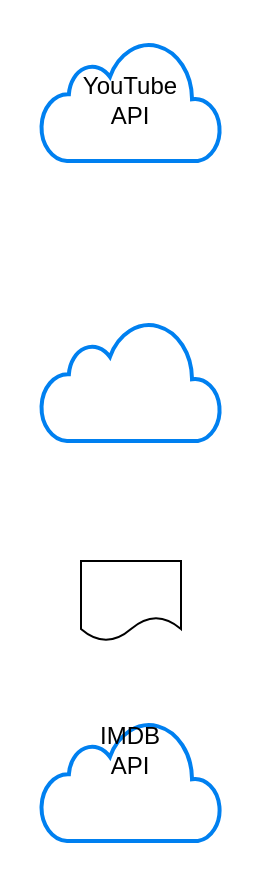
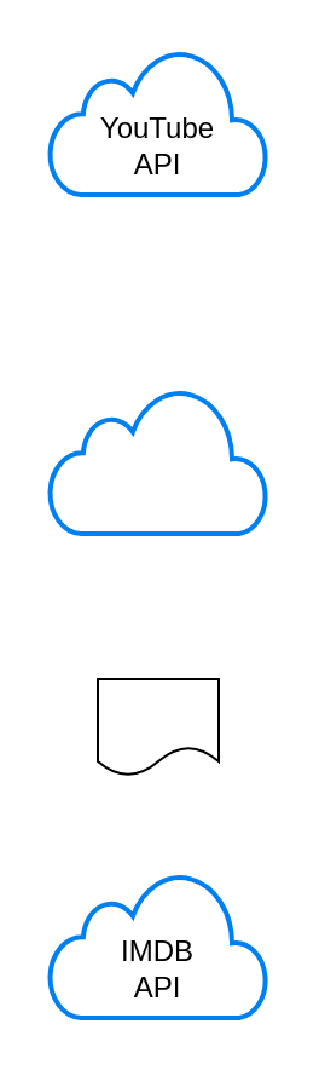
- <mxCell id="6" value="YouTube API" style="text;html=1;strokeColor=none;fillColor=none;align=center;verticalAlign=middle;whiteSpace=wrap;rounded=0;" vertex="1" parent="1"><mxGeometry x="45" y="40" width="40" height="20" as="geometry" /></mxCell>
+ <mxCell id="6" value="YouTube API" style="text;html=1;strokeColor=none;fillColor=none;align=center;verticalAlign=middle;whiteSpace=wrap;rounded=0;" vertex="1" parent="1"><mxGeometry x="45" y="50" width="40" height="20" as="geometry" /></mxCell>
- <mxCell id="7" value="IMDB&lt;br&gt;API" style="text;html=1;strokeColor=none;fillColor=none;align=center;verticalAlign=middle;whiteSpace=wrap;rounded=0;" vertex="1" parent="1"><mxGeometry x="45" y="365" width="40" height="20" as="geometry" /></mxCell>
+ <mxCell id="7" value="IMDB&lt;br&gt;API" style="text;html=1;strokeColor=none;fillColor=none;align=center;verticalAlign=middle;whiteSpace=wrap;rounded=0;" vertex="1" parent="1"><mxGeometry x="45" y="390" width="40" height="20" as="geometry" /></mxCell>
